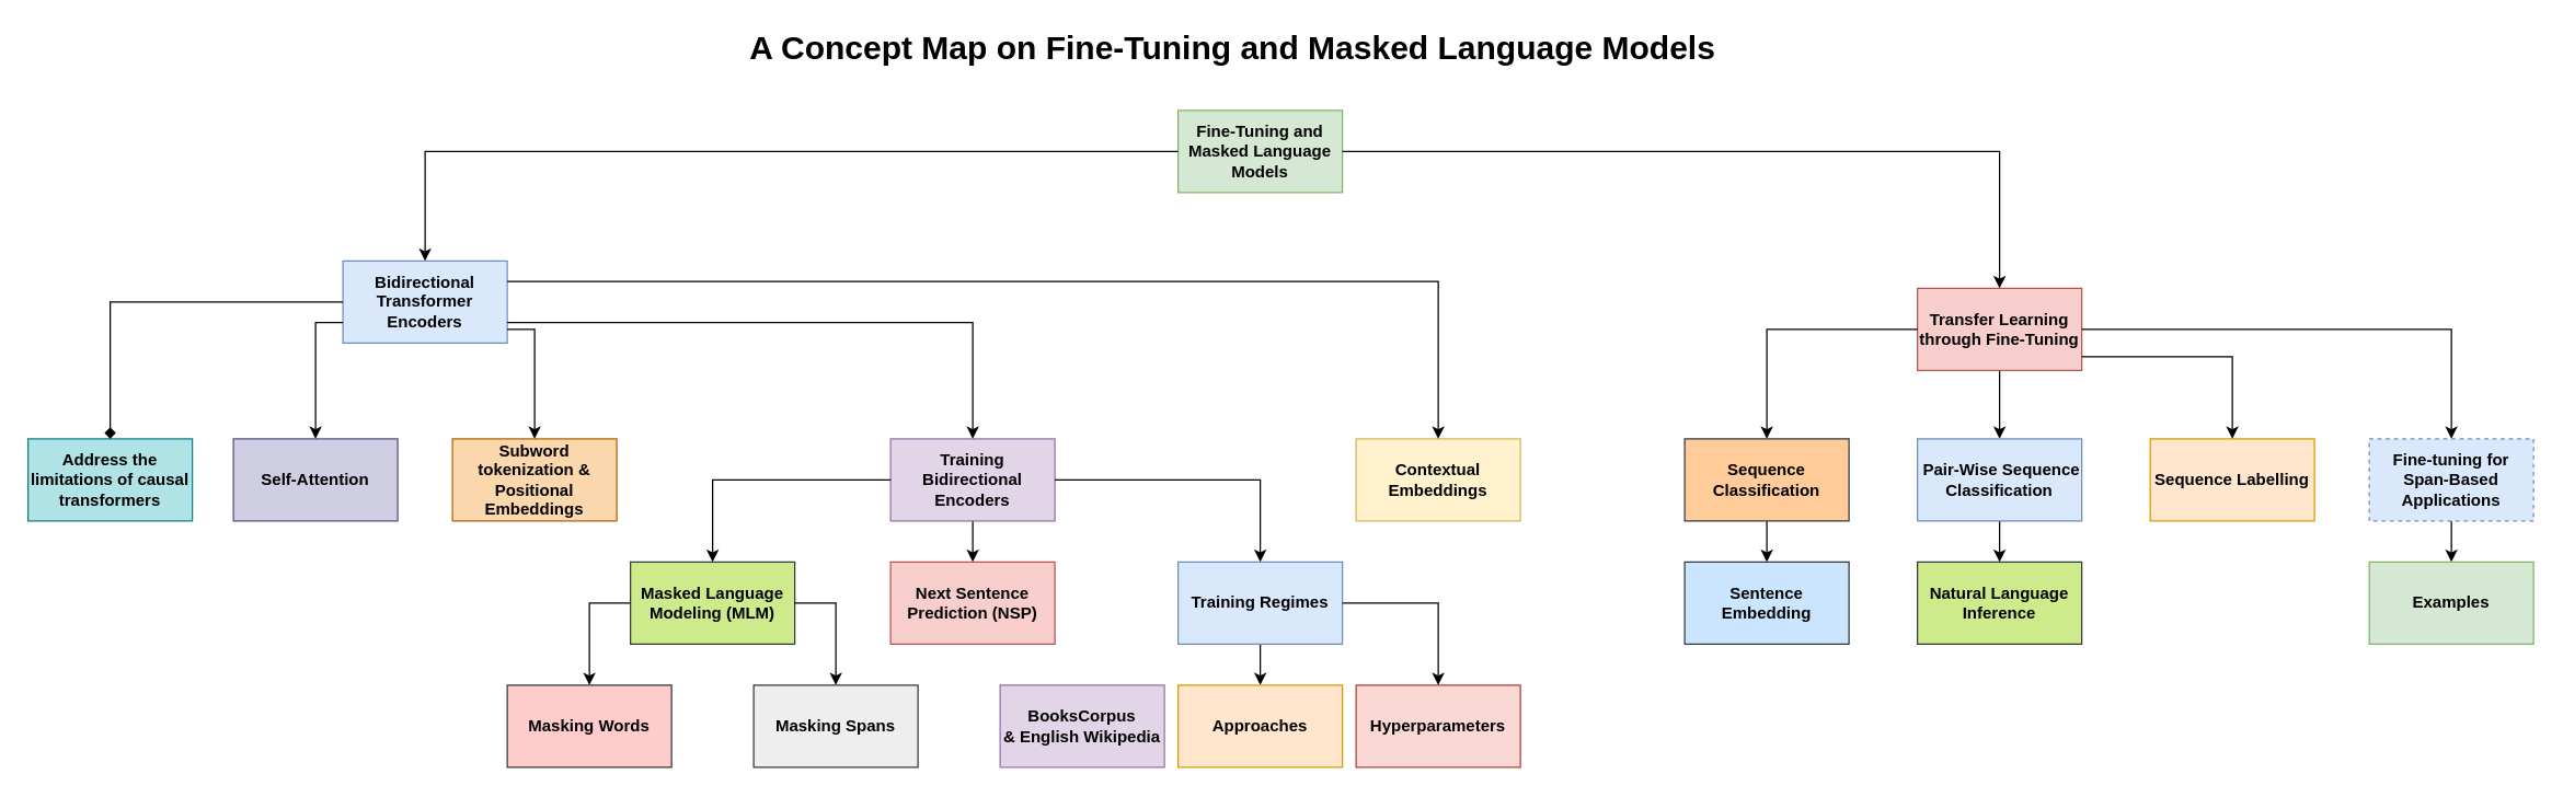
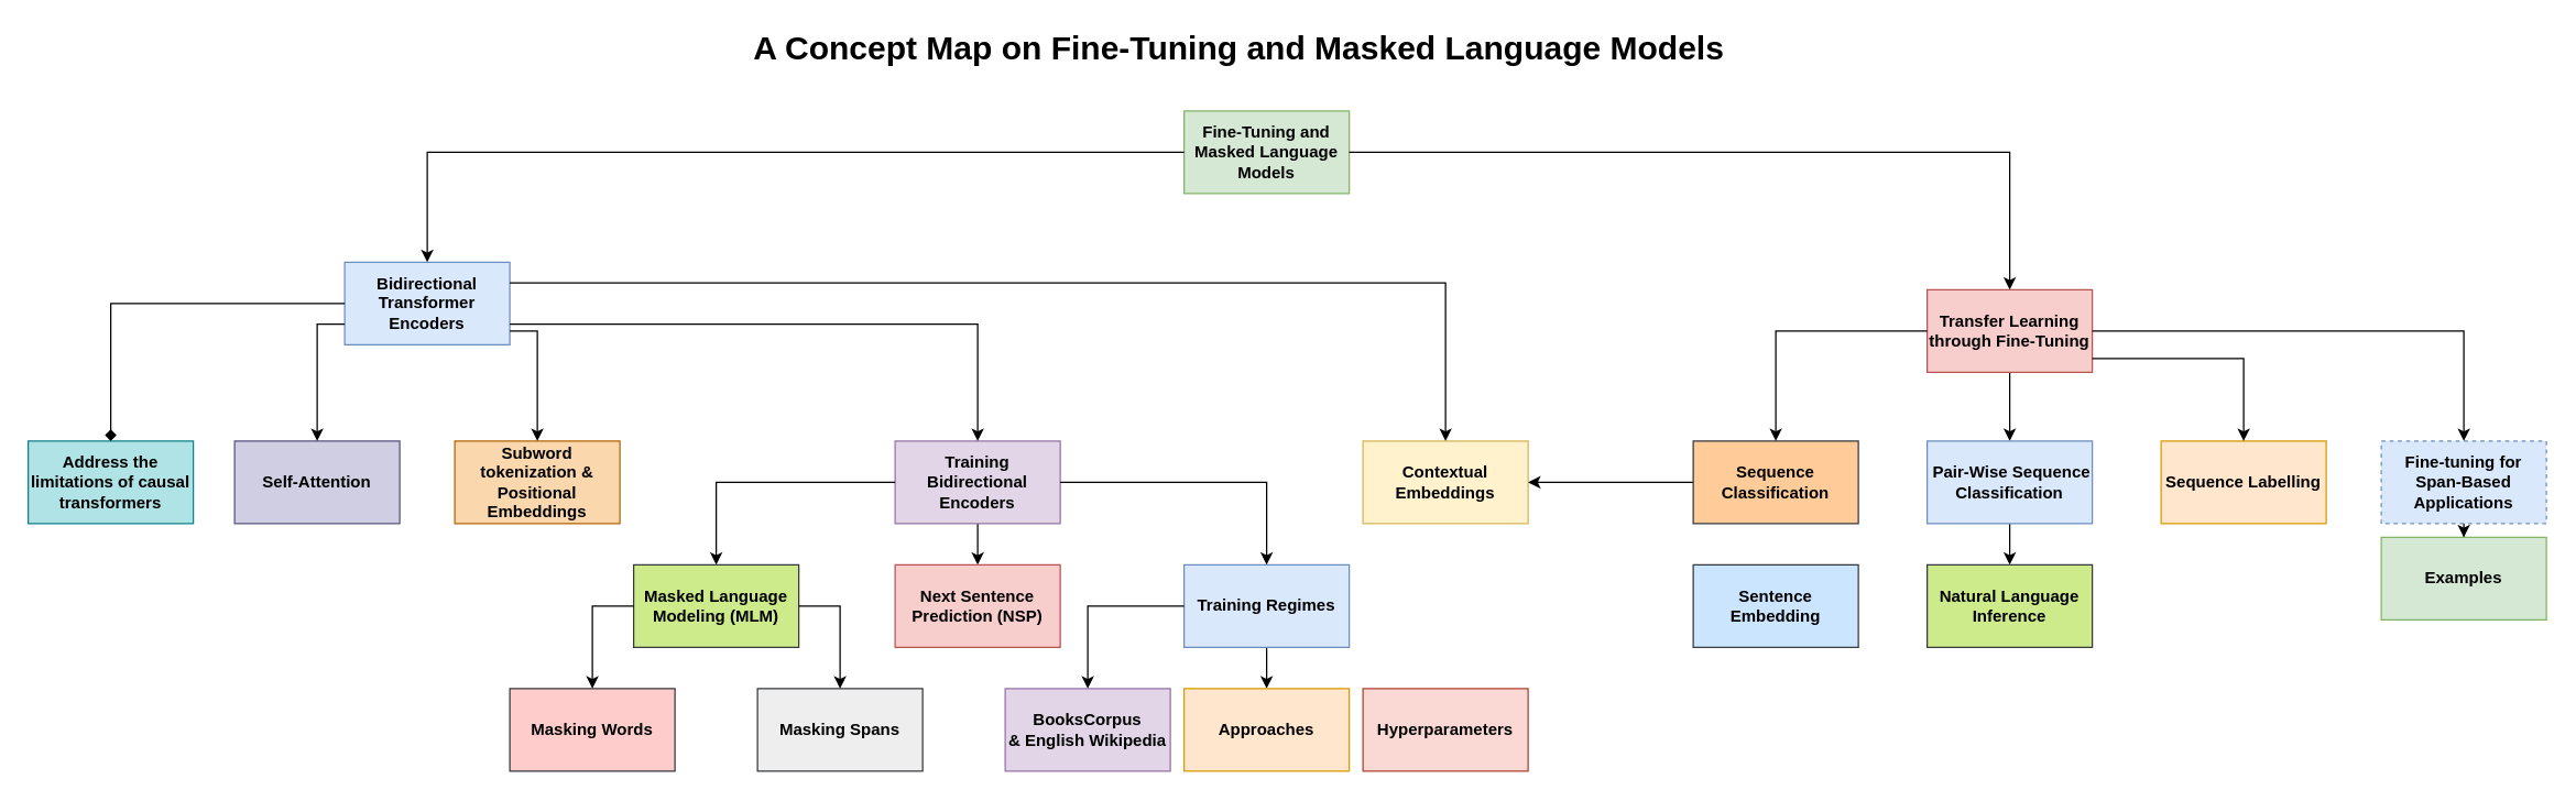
- <mxCell id="33" value="" style="edgeStyle=orthogonalEdgeStyle;rounded=0;orthogonalLoop=1;jettySize=auto;html=1;fontStyle=1" edge="1" parent="1" source="34" target="40"><mxGeometry relative="1" as="geometry" /></mxCell>
+ <mxCell id="33" value="" style="edgeStyle=orthogonalEdgeStyle;rounded=0;orthogonalLoop=1;jettySize=auto;html=1;fontStyle=1;" edge="1" parent="1" source="34" target="31"><mxGeometry relative="1" as="geometry" /></mxCell>
+ <mxCell id="29" value="" style="endArrow=classic;html=1;rounded=0;entryX=0.5;entryY=0;entryDx=0;entryDy=0;exitX=0;exitY=0.5;exitDx=0;exitDy=0;fontStyle=1" edge="1" parent="1" source="22" target="23"><mxGeometry width="50" height="50" relative="1" as="geometry"><mxPoint x="800" y="480" as="sourcePoint" /><mxPoint x="850" y="430" as="targetPoint" /><Array as="points"><mxPoint x="790" y="440" /></Array></mxGeometry></mxCell>
- <mxCell id="30" value="" style="endArrow=classic;html=1;rounded=0;exitX=1;exitY=0.5;exitDx=0;exitDy=0;entryX=0.5;entryY=0;entryDx=0;entryDy=0;fontStyle=1" edge="1" parent="1" source="22" target="25"><mxGeometry width="50" height="50" relative="1" as="geometry"><mxPoint x="1010" y="470" as="sourcePoint" /><mxPoint x="1060" y="420" as="targetPoint" /><Array as="points"><mxPoint x="1050" y="440" /></Array></mxGeometry></mxCell>
- <mxCell id="42" value="Examples" style="rounded=0;whiteSpace=wrap;html=1;fillColor=#d5e8d4;strokeColor=#82b366;fontStyle=1" vertex="1" parent="1"><mxGeometry x="1730" y="410" width="120" height="60" as="geometry" /></mxCell>
+ <mxCell id="42" value="Examples" style="rounded=0;whiteSpace=wrap;html=1;fillColor=#d5e8d4;strokeColor=#82b366;fontStyle=1" vertex="1" parent="1"><mxGeometry x="1730" y="390" width="120" height="60" as="geometry" /></mxCell>
